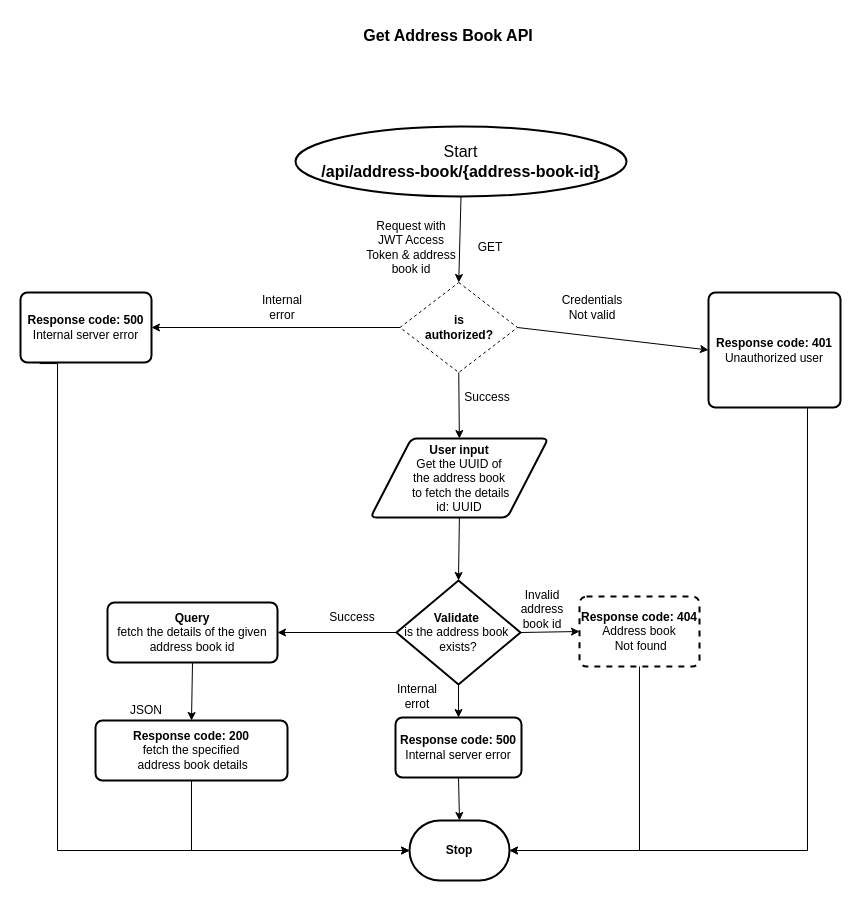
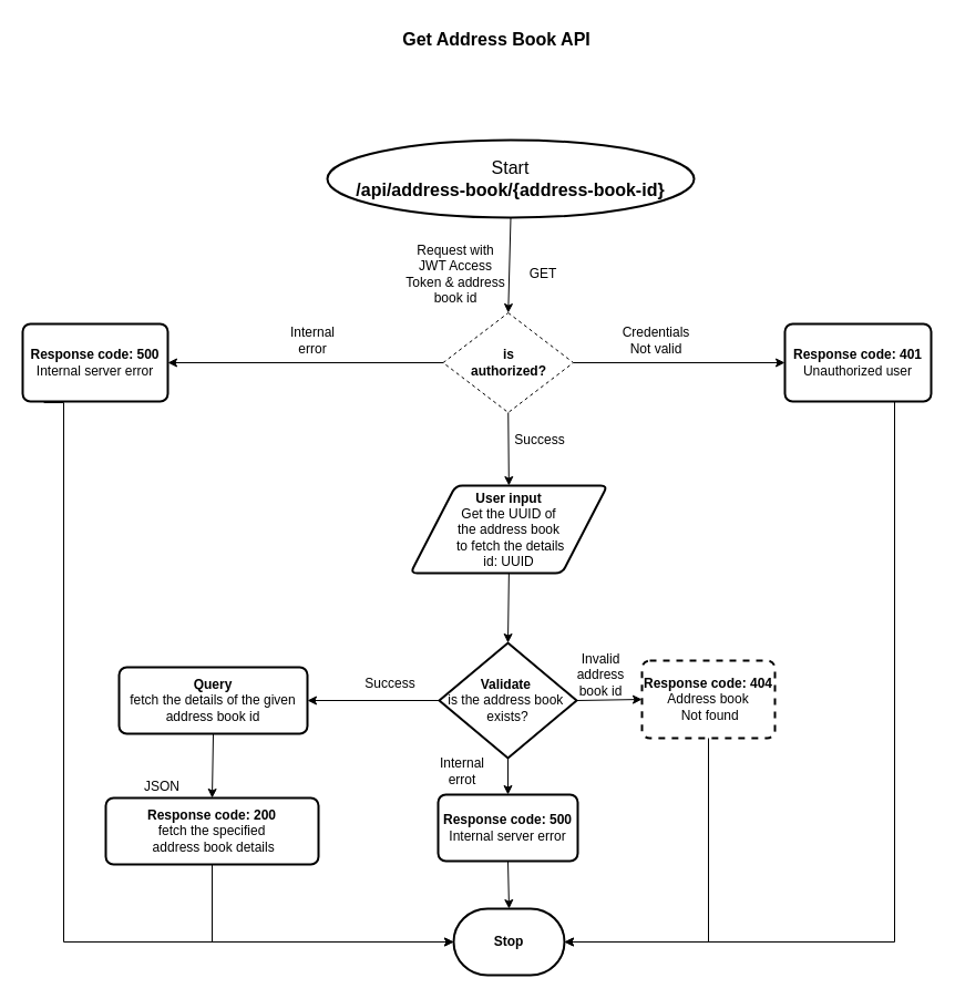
- <mxCell id="6" value="&lt;b&gt;Response code: 401&lt;/b&gt;&lt;br&gt;Unauthorized user" style="rounded=1;whiteSpace=wrap;html=1;absoluteArcSize=1;arcSize=14;strokeWidth=2;" vertex="1" parent="1"><mxGeometry x="708" y="292" width="132" height="115" as="geometry" /></mxCell>
+ <mxCell id="6" value="&lt;b&gt;Response code: 401&lt;/b&gt;&lt;br&gt;Unauthorized user" style="rounded=1;whiteSpace=wrap;html=1;absoluteArcSize=1;arcSize=14;strokeWidth=2;" vertex="1" parent="1"><mxGeometry x="708" y="292" width="132" height="70" as="geometry" /></mxCell>
